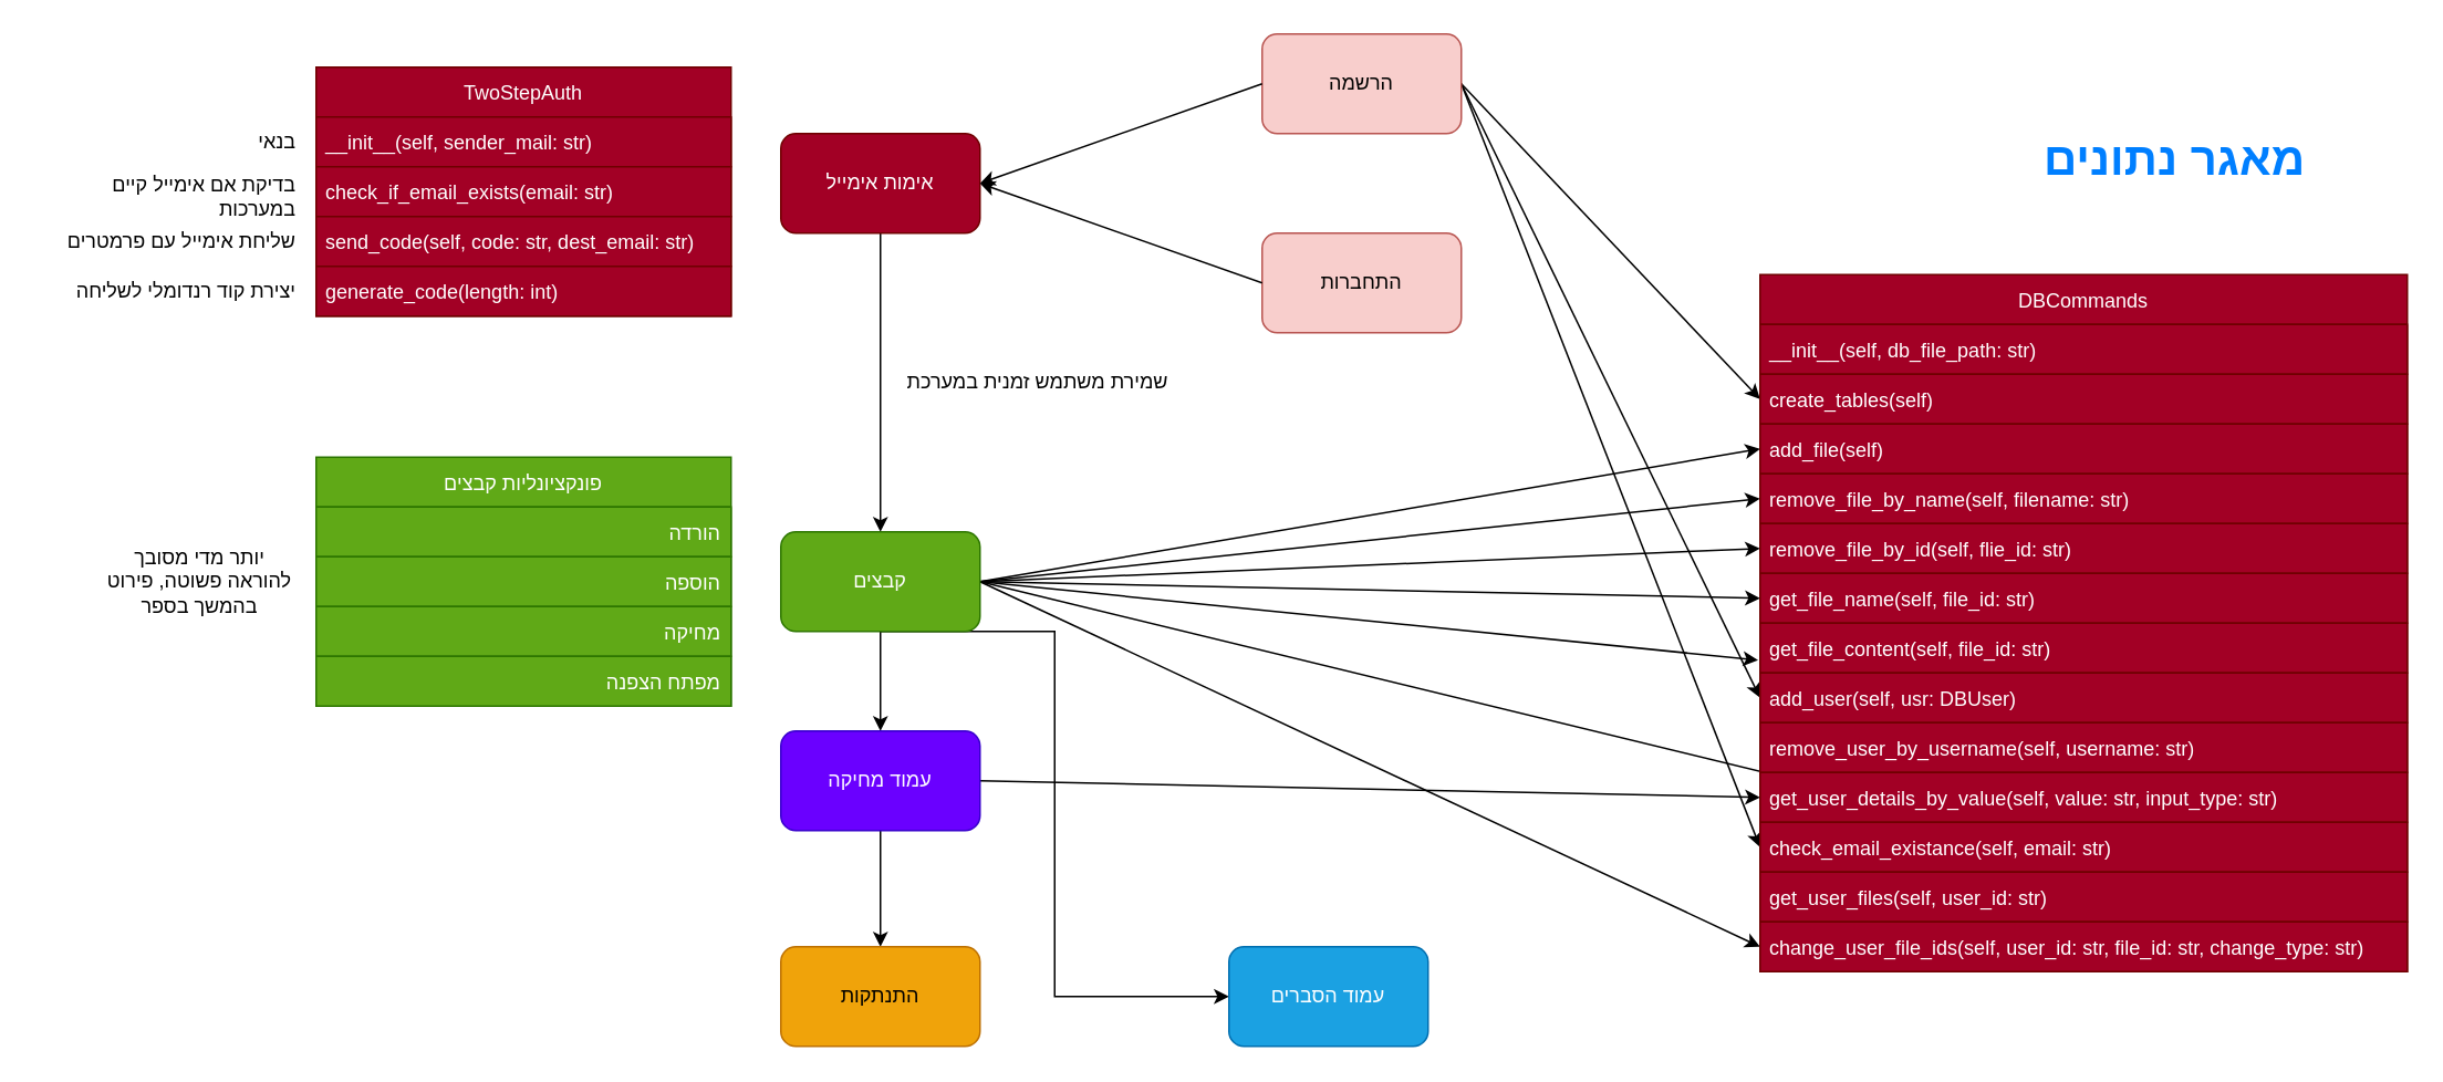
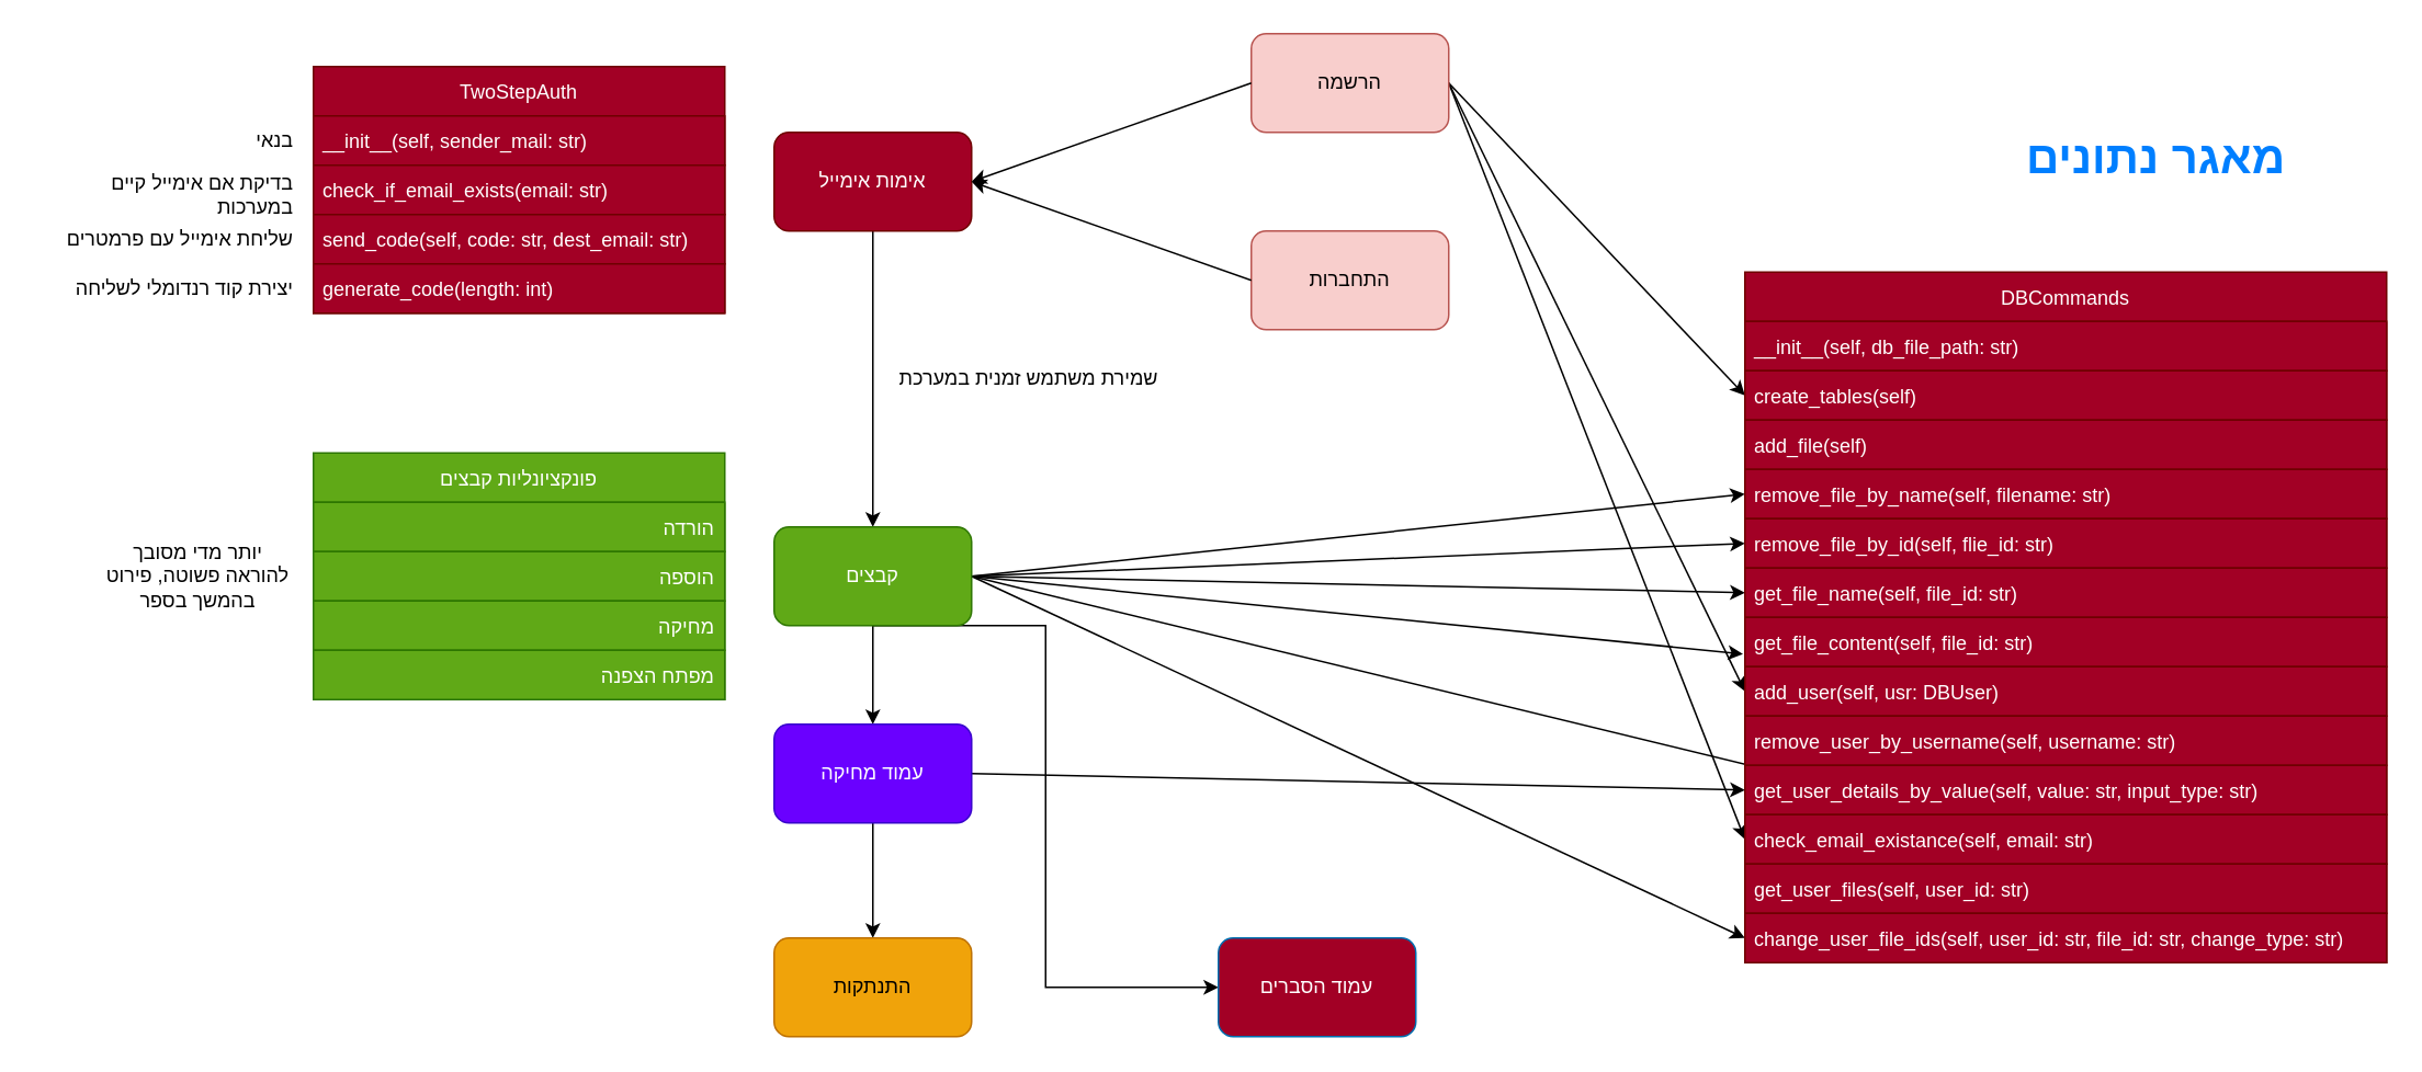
- <mxCell id="18" style="rounded=0;orthogonalLoop=1;jettySize=auto;html=1;exitX=1;exitY=0.5;exitDx=0;exitDy=0;entryX=0;entryY=0.5;entryDx=0;entryDy=0;" edge="1" parent="1" source="25" target="42"><mxGeometry relative="1" as="geometry" /></mxCell>
- <mxCell id="32" value="עמוד הסברים" style="rounded=1;whiteSpace=wrap;html=1;fillColor=#1ba1e2;strokeColor=#006EAF;fontColor=#ffffff;" vertex="1" parent="1"><mxGeometry x="740" y="570" width="120" height="60" as="geometry" /></mxCell>
+ <mxCell id="32" value="עמוד הסברים" style="rounded=1;whiteSpace=wrap;html=1;fillColor=#a20025;strokeColor=#006EAF;fontColor=#ffffff;" vertex="1" parent="1"><mxGeometry x="740" y="570" width="120" height="60" as="geometry" /></mxCell>
